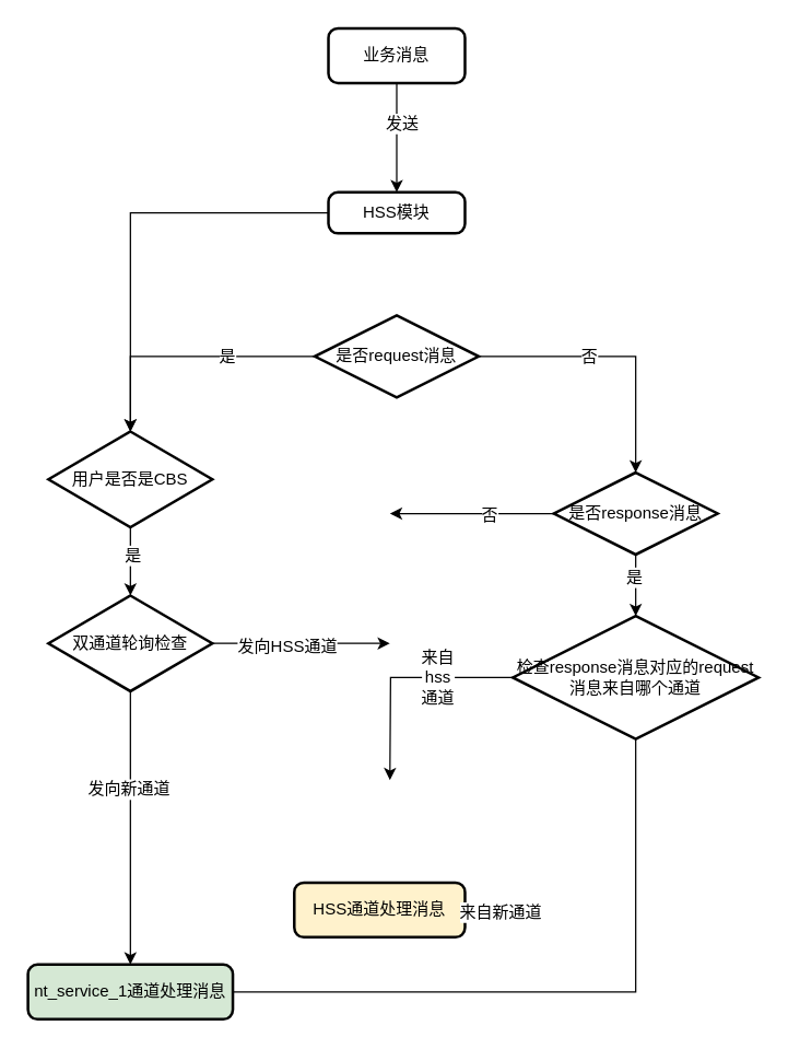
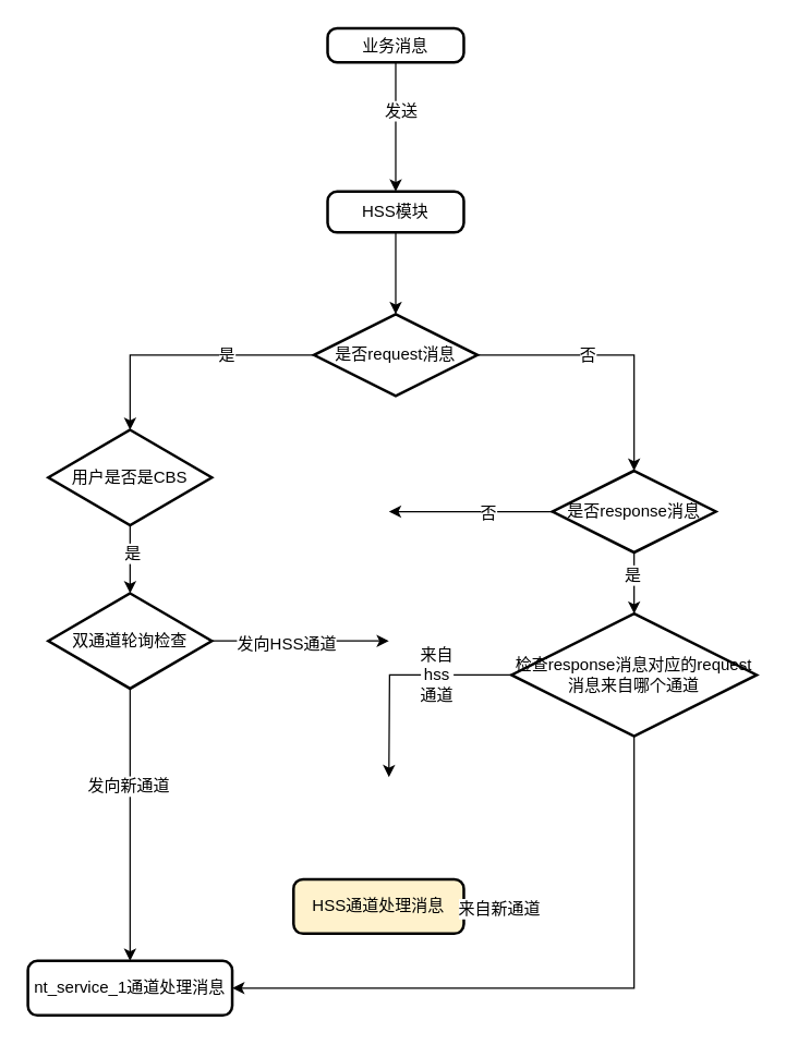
- <mxCell id="5" value="&lt;div&gt;业务消息&lt;/div&gt;" style="rounded=1;whiteSpace=wrap;html=1;absoluteArcSize=1;arcSize=14;strokeWidth=2;" vertex="1" parent="1"><mxGeometry x="240" y="20" width="100" height="40" as="geometry" /></mxCell>
+ <mxCell id="5" value="&lt;div&gt;业务消息&lt;/div&gt;" style="rounded=1;whiteSpace=wrap;html=1;absoluteArcSize=1;arcSize=14;strokeWidth=2;" vertex="1" parent="1"><mxGeometry x="240" y="20" width="100" height="25" as="geometry" /></mxCell>
- <mxCell id="25" value="" style="edgeStyle=orthogonalEdgeStyle;rounded=0;orthogonalLoop=1;jettySize=auto;html=1;" edge="1" parent="1" source="2" target="19"><mxGeometry relative="1" as="geometry"><mxPoint x="290" y="180" as="sourcePoint" /><mxPoint x="290" y="290" as="targetPoint" /></mxGeometry></mxCell>
+ <mxCell id="25" value="" style="edgeStyle=orthogonalEdgeStyle;rounded=0;orthogonalLoop=1;jettySize=auto;html=1;" edge="1" parent="1" source="2" target="11"><mxGeometry relative="1" as="geometry"><mxPoint x="290" y="180" as="sourcePoint" /><mxPoint x="290" y="290" as="targetPoint" /></mxGeometry></mxCell>
- <mxCell id="28" value="&lt;p&gt;&lt;span&gt;nt_service_1通道处理消息&lt;/span&gt;&lt;/p&gt;" style="rounded=1;whiteSpace=wrap;html=1;absoluteArcSize=1;arcSize=14;strokeWidth=2;fillColor=#d5e8d4;" vertex="1" parent="1"><mxGeometry x="20" y="705" width="150" height="40" as="geometry" /></mxCell>
+ <mxCell id="28" value="&lt;p&gt;&lt;span&gt;nt_service_1通道处理消息&lt;/span&gt;&lt;/p&gt;" style="rounded=1;whiteSpace=wrap;html=1;absoluteArcSize=1;arcSize=14;strokeWidth=2;" vertex="1" parent="1"><mxGeometry x="20" y="705" width="150" height="40" as="geometry" /></mxCell>
- <mxCell id="31" style="edgeStyle=orthogonalEdgeStyle;rounded=0;orthogonalLoop=1;jettySize=auto;html=1;entryX=1;entryY=0.5;entryDx=0;entryDy=0;endArrow=none;" edge="1" parent="1" source="33" target="28"><mxGeometry relative="1" as="geometry"><Array as="points"><mxPoint x="465" y="725" /></Array></mxGeometry></mxCell>
+ <mxCell id="31" style="edgeStyle=orthogonalEdgeStyle;rounded=0;orthogonalLoop=1;jettySize=auto;html=1;entryX=1;entryY=0.5;entryDx=0;entryDy=0;" edge="1" parent="1" source="33" target="28"><mxGeometry relative="1" as="geometry"><Array as="points"><mxPoint x="465" y="725" /></Array></mxGeometry></mxCell>
